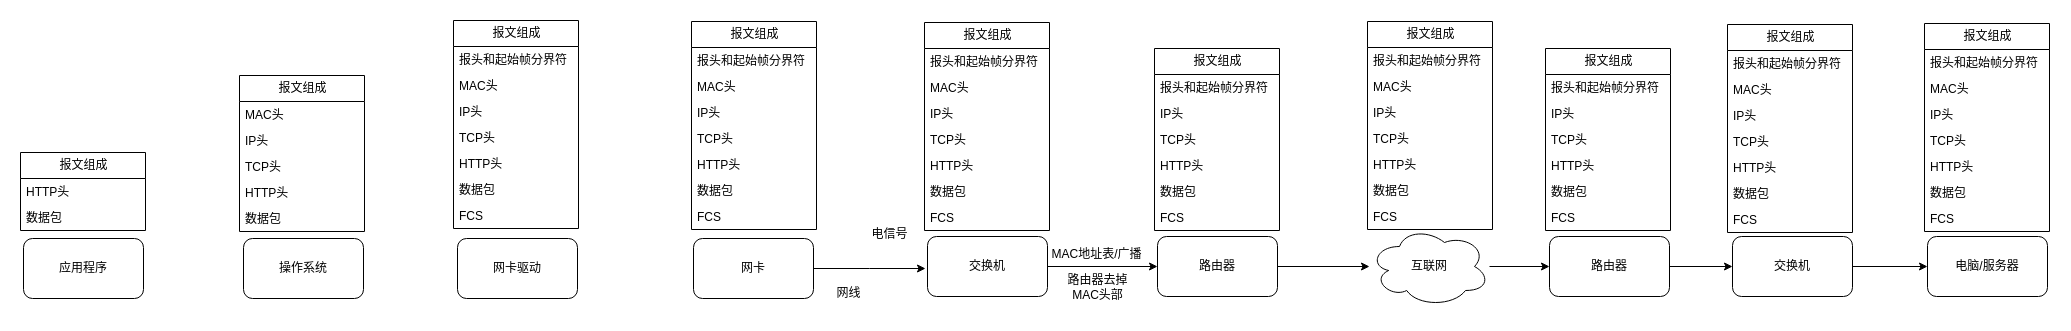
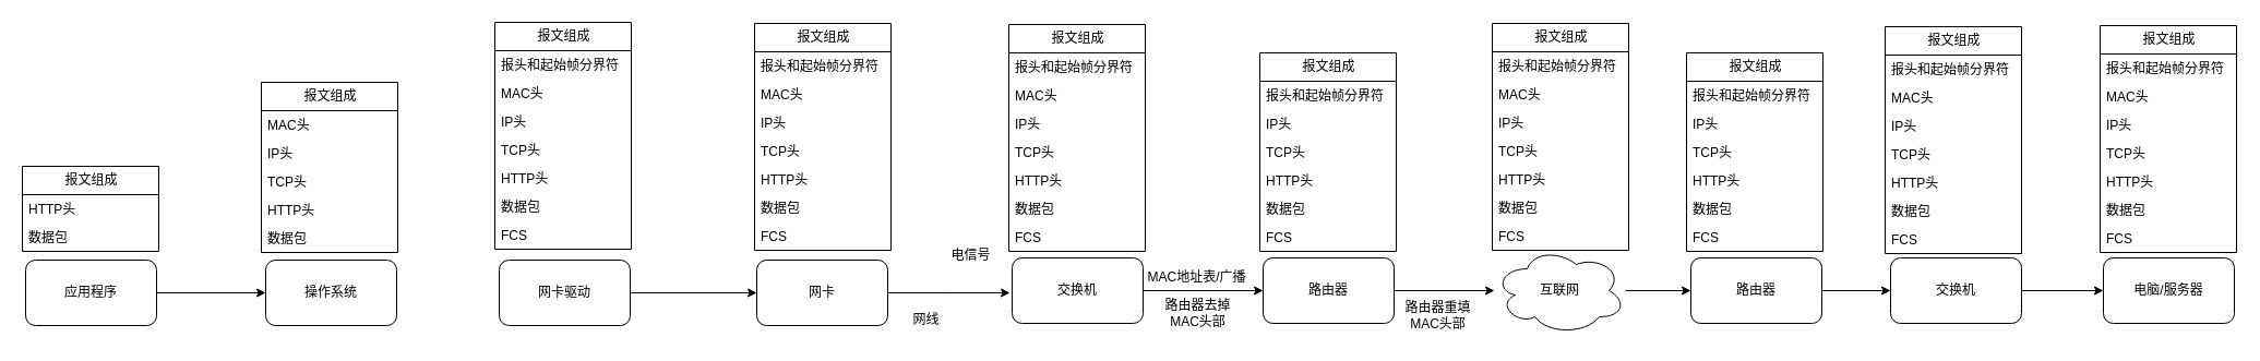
+ <mxCell id="2" style="edgeStyle=orthogonalEdgeStyle;rounded=0;orthogonalLoop=1;jettySize=auto;html=1;exitX=1;exitY=0.5;exitDx=0;exitDy=0;entryX=0;entryY=0.5;entryDx=0;entryDy=0;" parent="1" source="3" target="4" edge="1"><mxGeometry relative="1" as="geometry" /></mxCell>
+ <mxCell id="5" value="" style="edgeStyle=orthogonalEdgeStyle;rounded=0;orthogonalLoop=1;jettySize=auto;html=1;" parent="1" source="6" target="15" edge="1"><mxGeometry relative="1" as="geometry" /></mxCell>
+ <mxCell id="57" value="路由器重填&lt;div&gt;MAC头部&lt;/div&gt;" style="text;html=1;align=center;verticalAlign=middle;resizable=0;points=[];autosize=1;strokeColor=none;fillColor=none;" vertex="1" parent="1"><mxGeometry x="1278" y="268" width="78" height="41" as="geometry" /></mxCell>
